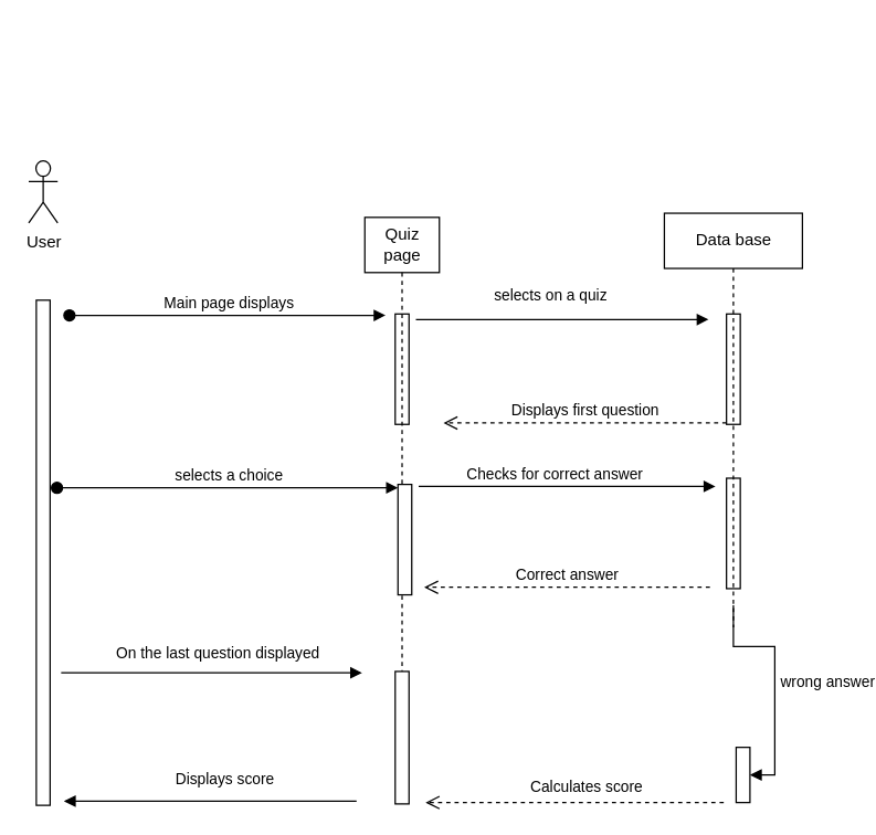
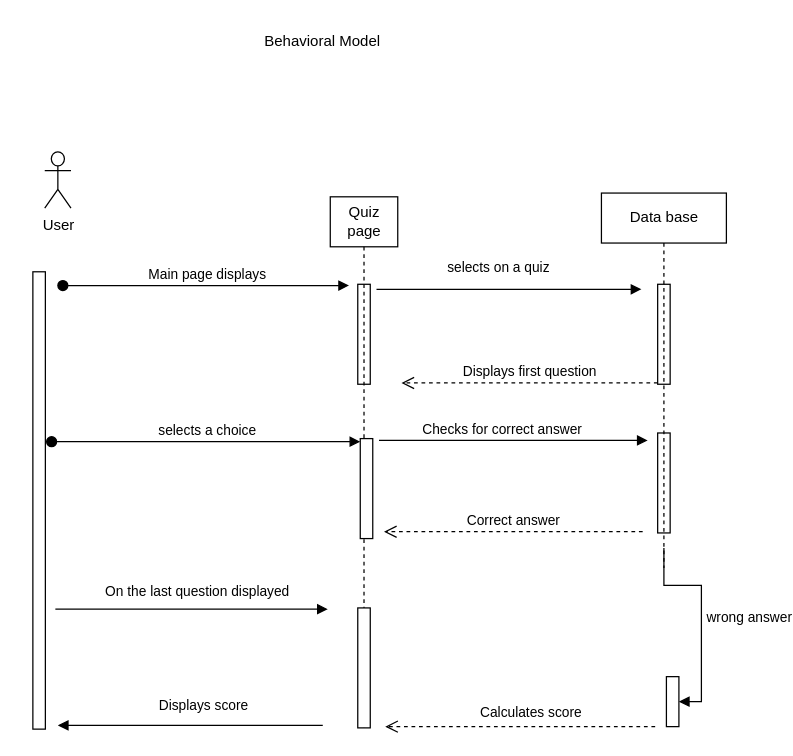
+ <mxCell id="22" value="Behavioral Model" style="text;html=1;align=center;verticalAlign=middle;resizable=0;points=[];autosize=1;strokeColor=none;fillColor=none;" vertex="1" parent="1"><mxGeometry x="201.5" y="20" width="111" height="26" as="geometry" /></mxCell>
- <mxCell id="3" value="User" style="shape=umlActor;verticalLabelPosition=bottom;verticalAlign=top;html=1;" vertex="1" parent="1"><mxGeometry x="20" y="116" width="21" height="45" as="geometry" /></mxCell>
+ <mxCell id="3" value="User" style="shape=umlActor;verticalLabelPosition=bottom;verticalAlign=top;html=1;" vertex="1" parent="1"><mxGeometry x="35" y="121" width="21" height="45" as="geometry" /></mxCell>
